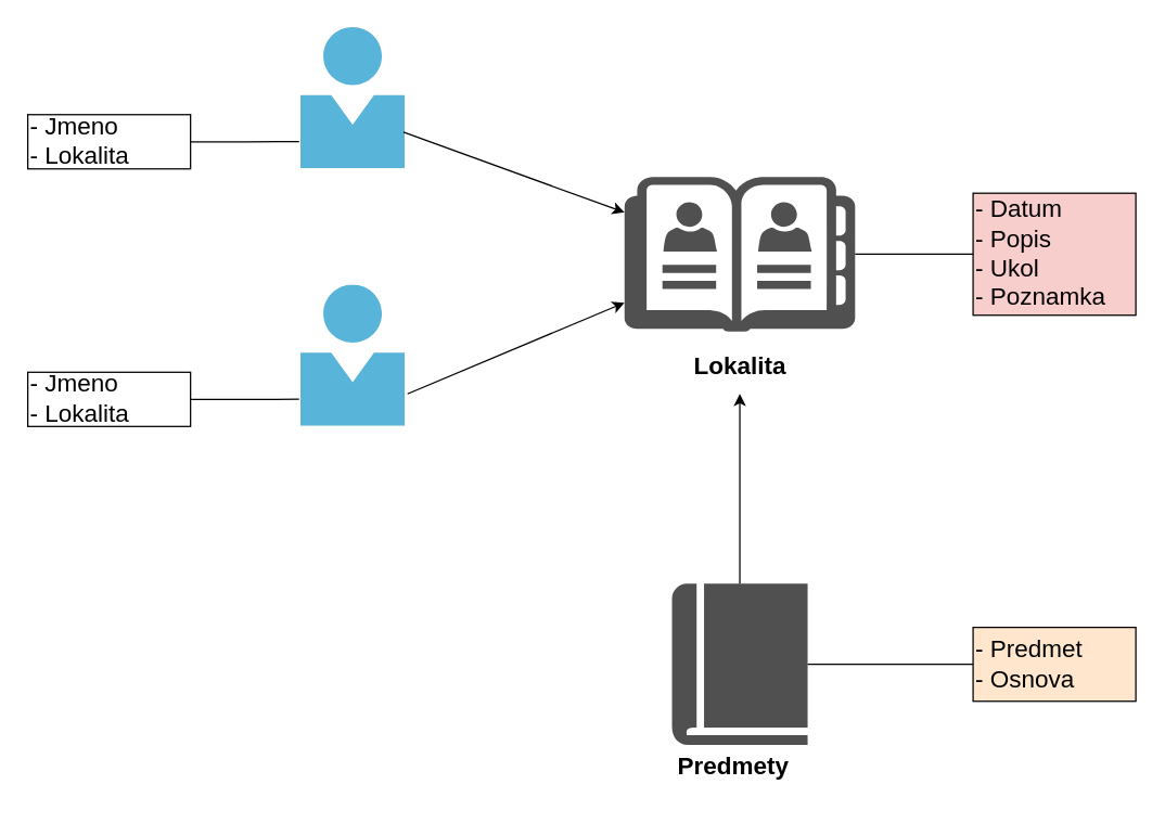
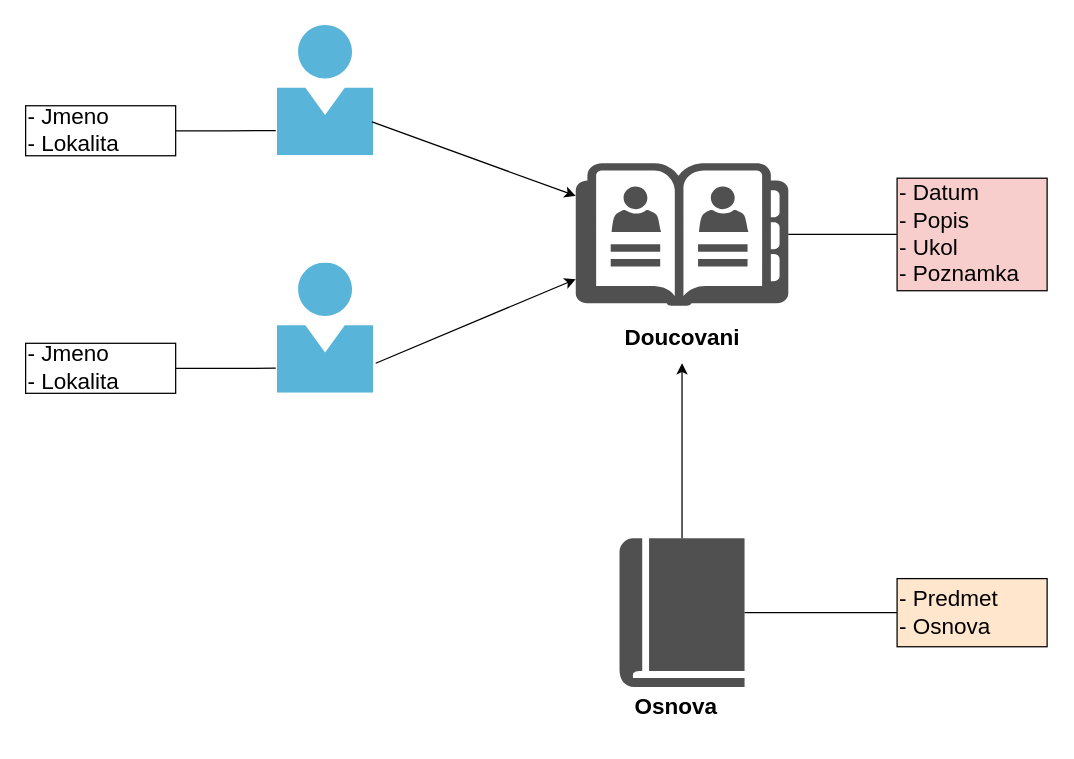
- <mxCell id="12" value="&lt;b&gt;Lokalita&lt;/b&gt;" style="text;html=1;align=center;verticalAlign=middle;resizable=0;points=[];autosize=1;strokeColor=none;fillColor=none;fontSize=18;" vertex="1" parent="10"><mxGeometry x="25" y="120" width="120" height="40" as="geometry" /></mxCell>
+ <mxCell id="12" value="&lt;b&gt;Doucovani&lt;/b&gt;" style="text;html=1;align=center;verticalAlign=middle;resizable=0;points=[];autosize=1;strokeColor=none;fillColor=none;fontSize=18;" vertex="1" parent="10"><mxGeometry x="25" y="120" width="120" height="40" as="geometry" /></mxCell>
- <mxCell id="16" value="&lt;b&gt;Predmety&lt;/b&gt;" style="text;html=1;align=center;verticalAlign=middle;resizable=0;points=[];autosize=1;strokeColor=none;fillColor=none;fontSize=18;" vertex="1" parent="1"><mxGeometry x="485" y="545" width="110" height="40" as="geometry" /></mxCell>
+ <mxCell id="16" value="&lt;b&gt;Osnova&lt;/b&gt;" style="text;html=1;align=center;verticalAlign=middle;resizable=0;points=[];autosize=1;strokeColor=none;fillColor=none;fontSize=18;" vertex="1" parent="1"><mxGeometry x="485" y="545" width="110" height="40" as="geometry" /></mxCell>
